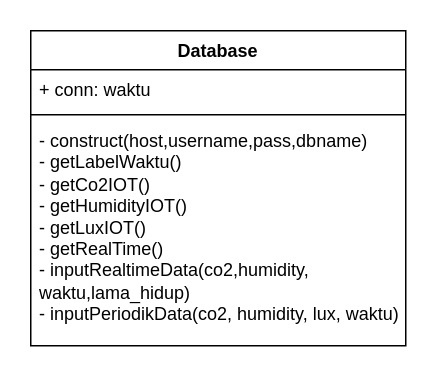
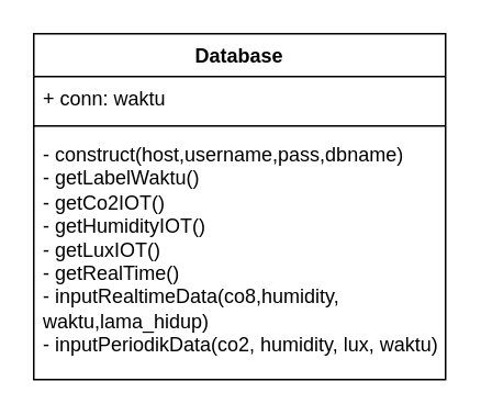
- <mxCell id="5" value="- construct(host,username,pass,dbname)&lt;div&gt;- getLabelWaktu()&lt;/div&gt;&lt;div&gt;- getCo2IOT()&lt;/div&gt;&lt;div&gt;- getHumidityIOT()&lt;/div&gt;&lt;div&gt;- getLuxIOT()&lt;/div&gt;&lt;div&gt;- getRealTime()&lt;/div&gt;&lt;div&gt;- inputRealtimeData(co2,humidity,&lt;/div&gt;&lt;div&gt;waktu,lama_hidup)&lt;/div&gt;&lt;div&gt;- inputPeriodikData(co2, humidity, lux, waktu)&lt;/div&gt;" style="text;strokeColor=none;fillColor=none;align=left;verticalAlign=top;spacingLeft=4;spacingRight=4;overflow=hidden;rotatable=0;points=[[0,0.5],[1,0.5]];portConstraint=eastwest;whiteSpace=wrap;html=1;" vertex="1" parent="2"><mxGeometry y="60" width="250" height="150" as="geometry" /></mxCell>
+ <mxCell id="5" value="- construct(host,username,pass,dbname)&lt;div&gt;- getLabelWaktu()&lt;/div&gt;&lt;div&gt;- getCo2IOT()&lt;/div&gt;&lt;div&gt;- getHumidityIOT()&lt;/div&gt;&lt;div&gt;- getLuxIOT()&lt;/div&gt;&lt;div&gt;- getRealTime()&lt;/div&gt;&lt;div&gt;- inputRealtimeData(co8,humidity,&lt;/div&gt;&lt;div&gt;waktu,lama_hidup)&lt;/div&gt;&lt;div&gt;- inputPeriodikData(co2, humidity, lux, waktu)&lt;/div&gt;" style="text;strokeColor=none;fillColor=none;align=left;verticalAlign=top;spacingLeft=4;spacingRight=4;overflow=hidden;rotatable=0;points=[[0,0.5],[1,0.5]];portConstraint=eastwest;whiteSpace=wrap;html=1;" vertex="1" parent="2"><mxGeometry y="60" width="250" height="150" as="geometry" /></mxCell>
